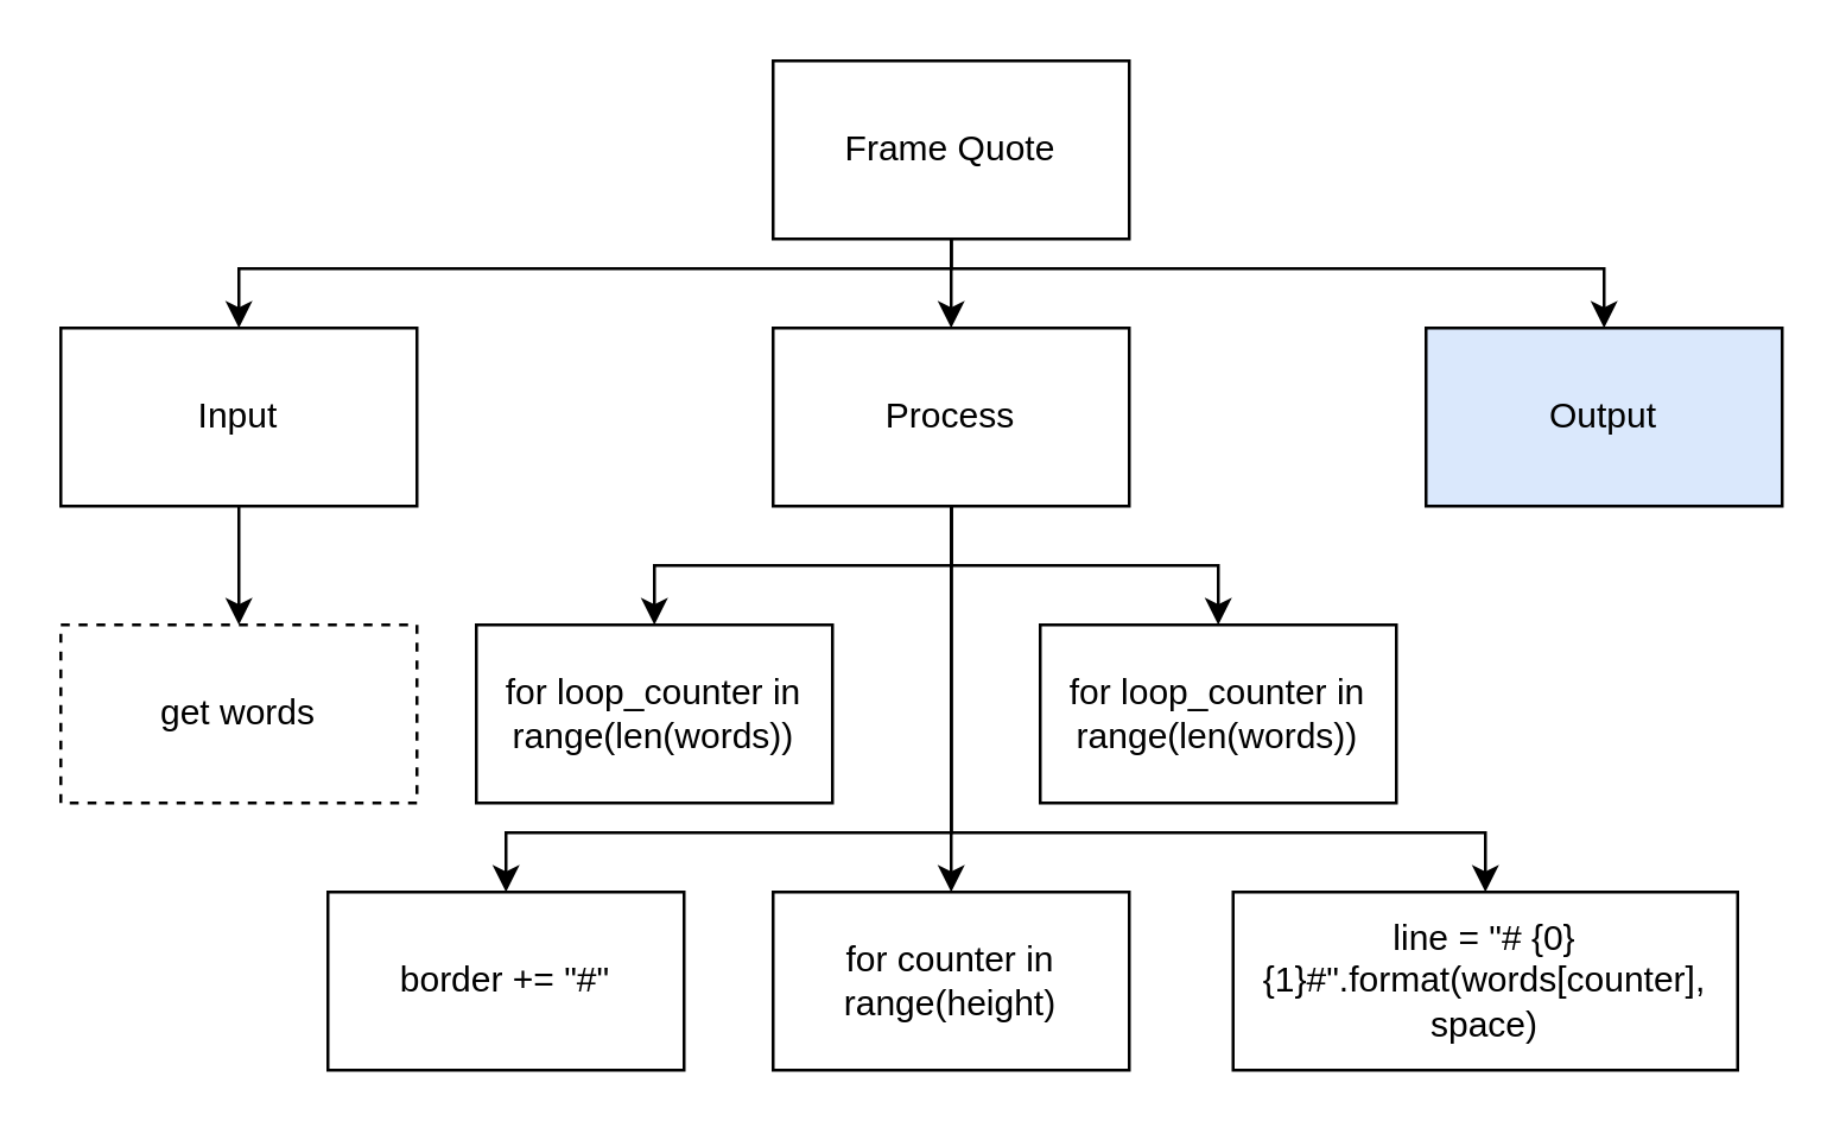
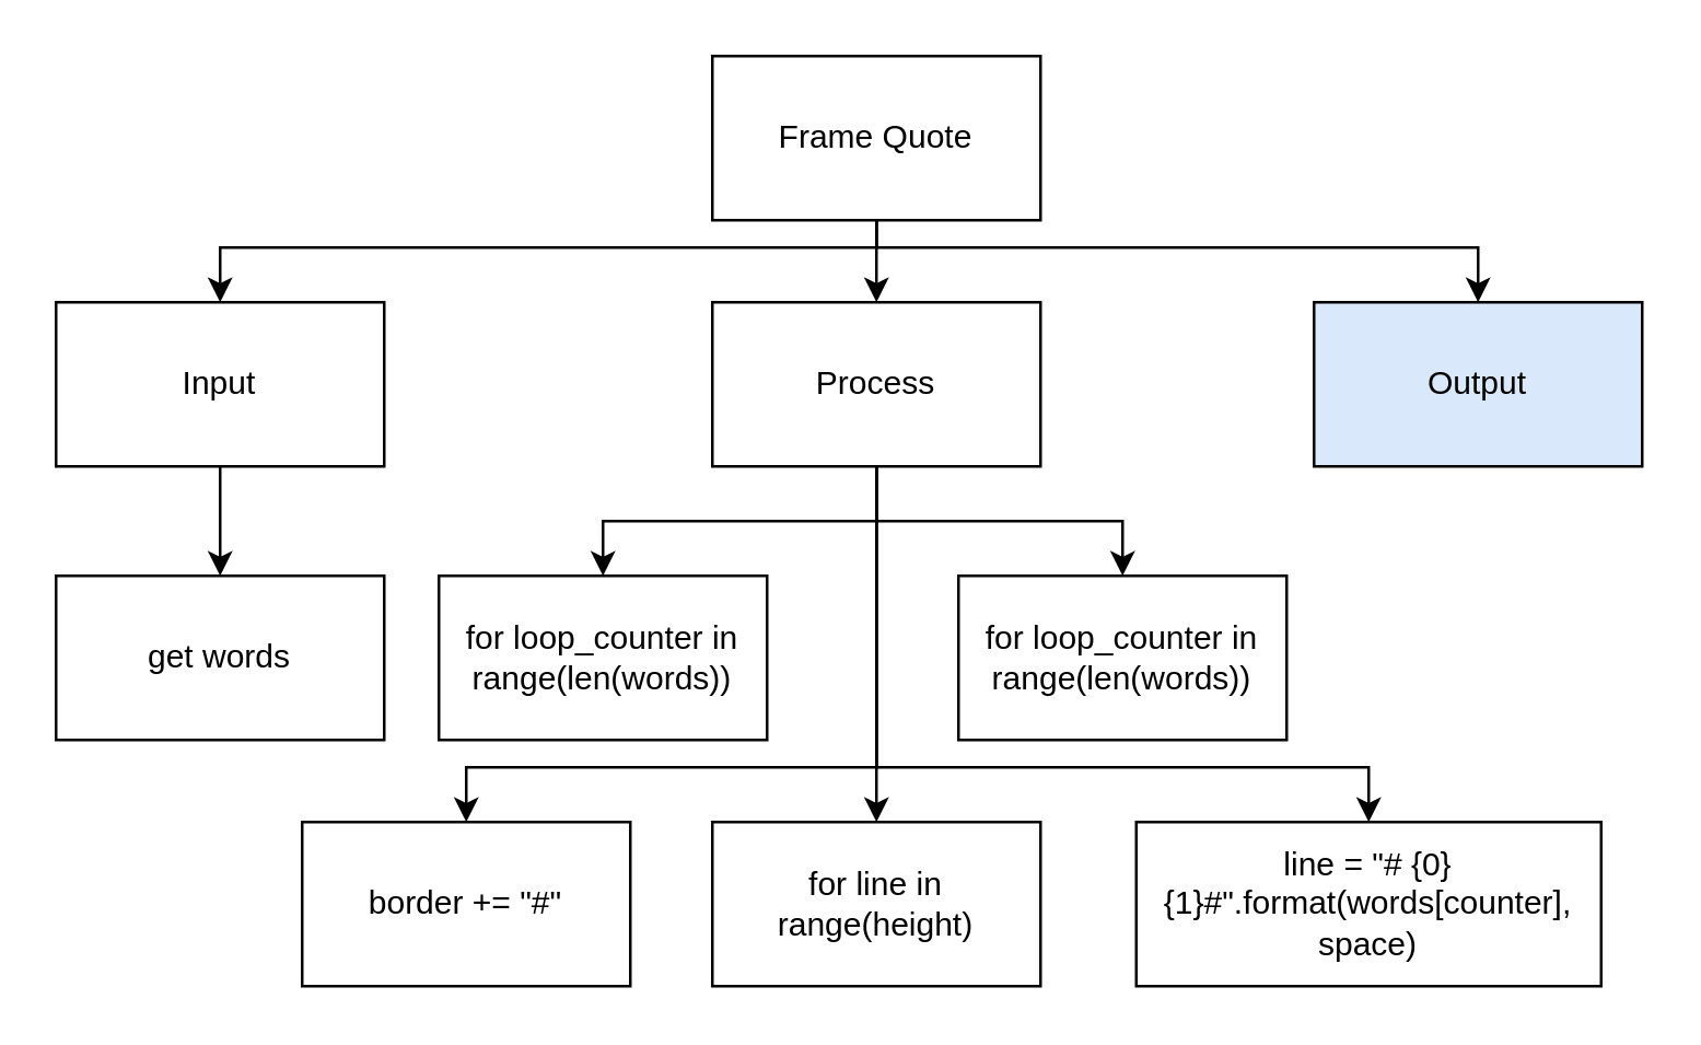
- <mxCell id="4" value="get words" style="rounded=0;whiteSpace=wrap;html=1;dashed=1;" parent="1" vertex="1"><mxGeometry x="20" y="210" width="120" height="60" as="geometry" /></mxCell>
+ <mxCell id="4" value="get words" style="rounded=0;whiteSpace=wrap;html=1;" parent="1" vertex="1"><mxGeometry x="20" y="210" width="120" height="60" as="geometry" /></mxCell>
- <mxCell id="18" value="for counter in range(height)" style="rounded=0;whiteSpace=wrap;html=1;" parent="1" vertex="1"><mxGeometry x="260" y="300" width="120" height="60" as="geometry" /></mxCell>
+ <mxCell id="18" value="for line in range(height)" style="rounded=0;whiteSpace=wrap;html=1;" parent="1" vertex="1"><mxGeometry x="260" y="300" width="120" height="60" as="geometry" /></mxCell>
